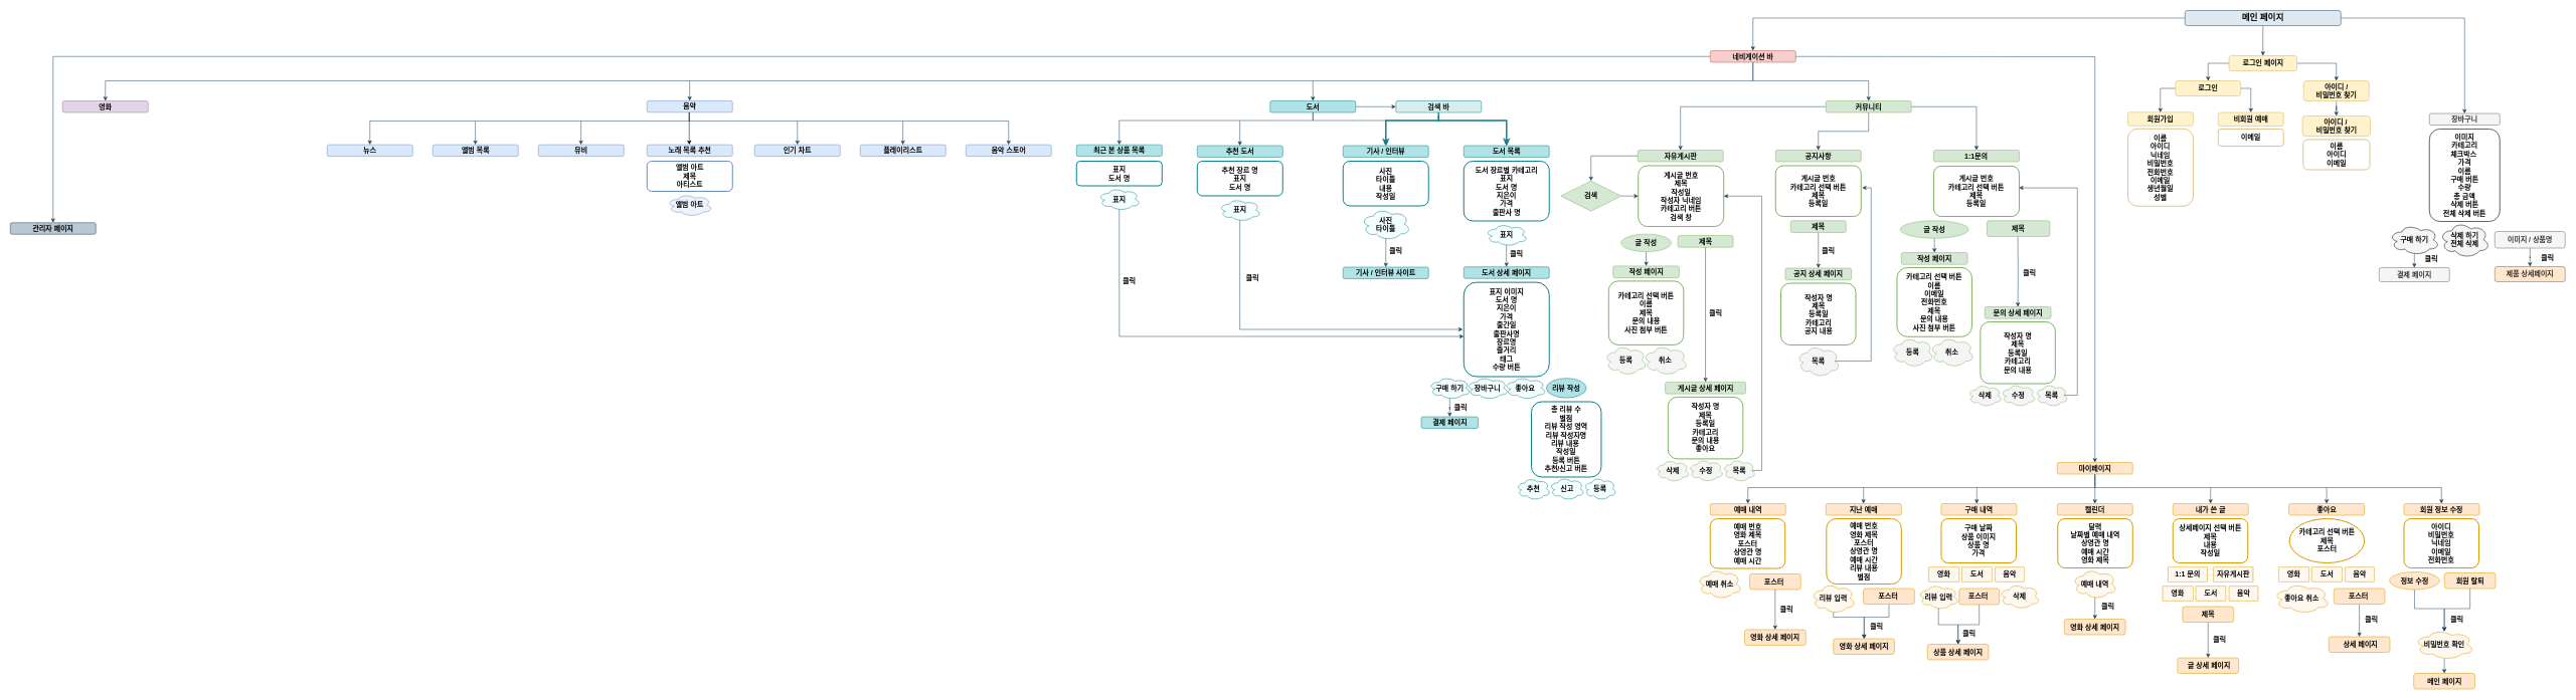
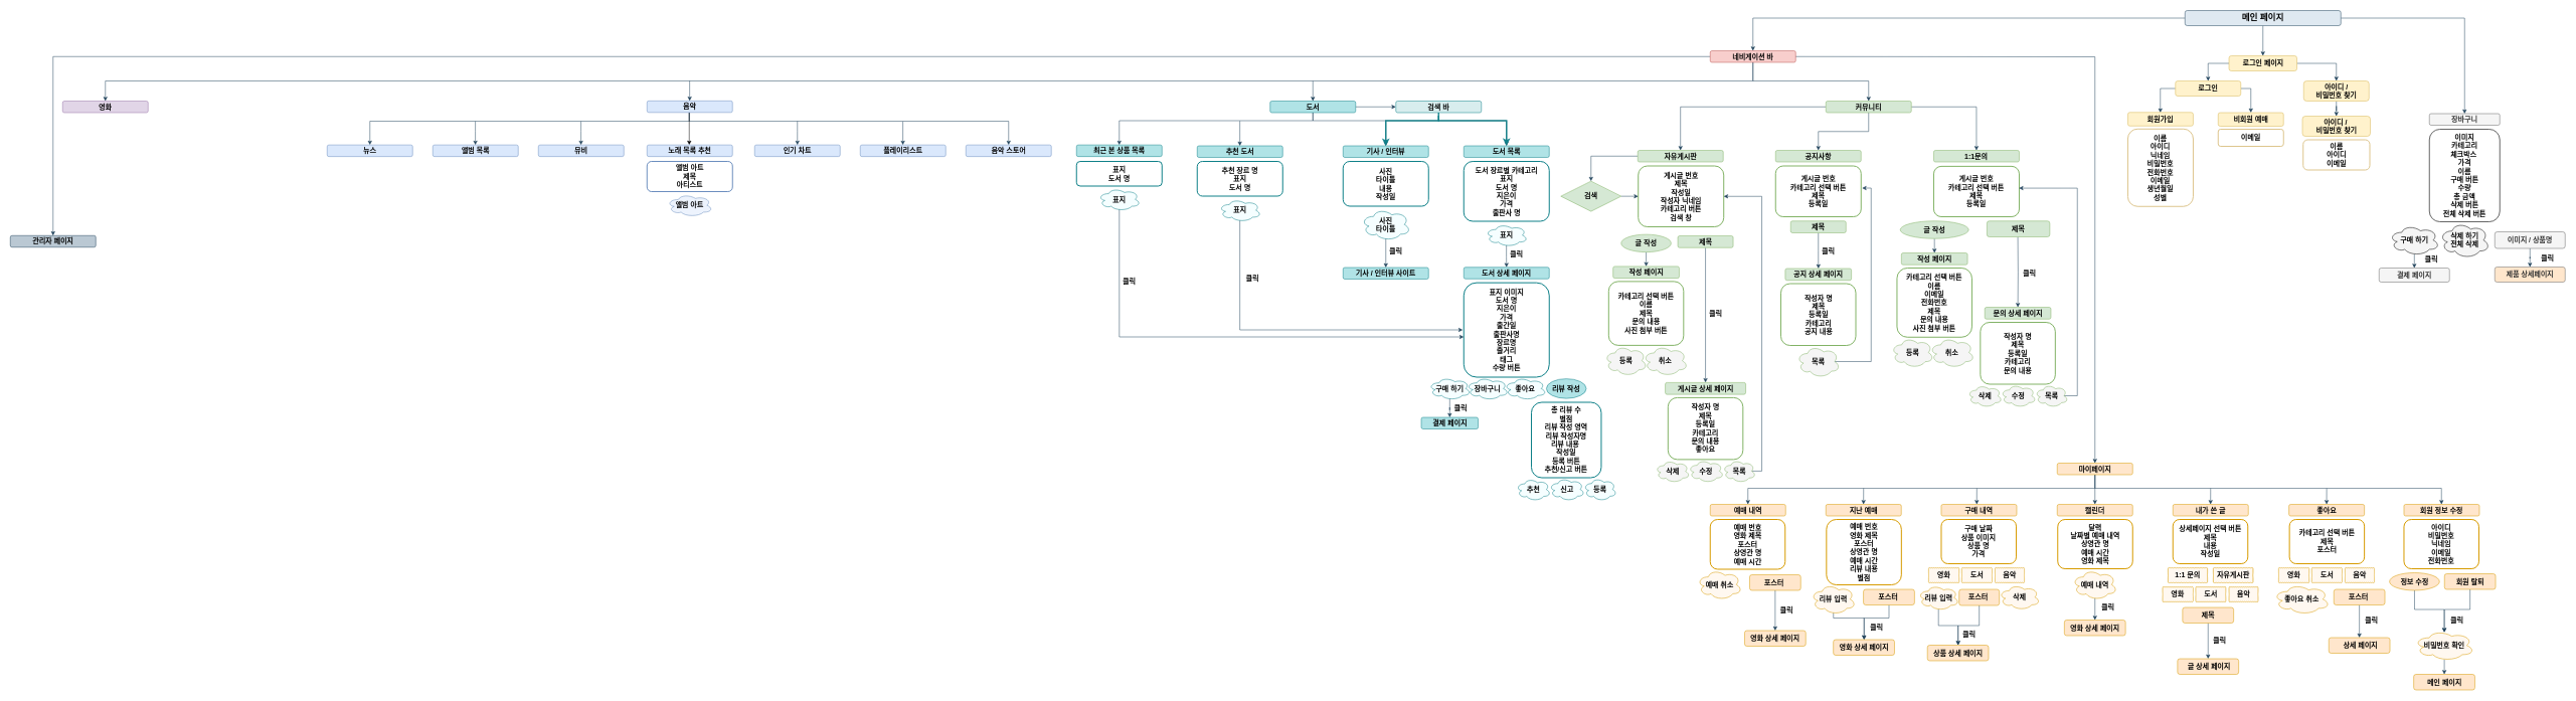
- <mxCell id="32" value="관리자 페이지" style="rounded=1;whiteSpace=wrap;html=1;fillColor=#bac8d3;strokeColor=#23445d;labelBackgroundColor=none;fontStyle=1;fontSize=14;" parent="1" vertex="1"><mxGeometry x="20" y="442.5" width="170" height="23" as="geometry" /></mxCell>
+ <mxCell id="32" value="관리자 페이지" style="rounded=1;whiteSpace=wrap;html=1;fillColor=#bac8d3;strokeColor=#23445d;labelBackgroundColor=none;fontStyle=1;fontSize=14;" parent="1" vertex="1"><mxGeometry x="20" y="467.5" width="170" height="23" as="geometry" /></mxCell>
- <mxCell id="154" value="&lt;span id=&quot;docs-internal-guid-21f7aed0-7fff-f2a8-6124-d57b1509e031&quot; style=&quot;font-size: 14px;&quot;&gt;&lt;b&gt;&lt;h4 style=&quot;line-height: 1.2; margin-top: 0pt; margin-bottom: 0pt; font-size: 14px;&quot;&gt;카테고리 선택 버튼&lt;/h4&gt;&lt;div&gt;제목&lt;/div&gt;&lt;div&gt;포스터&lt;/div&gt;&lt;/b&gt;&lt;/span&gt;" style="ellipse;whiteSpace=wrap;html=1;strokeWidth=2;strokeColor=#d79b00;fontSize=14;" vertex="1" parent="1"><mxGeometry x="4551.75" y="1032" width="149" height="88" as="geometry" /></mxCell>
+ <mxCell id="154" value="&lt;span id=&quot;docs-internal-guid-21f7aed0-7fff-f2a8-6124-d57b1509e031&quot; style=&quot;font-size: 14px;&quot;&gt;&lt;b&gt;&lt;h4 style=&quot;line-height: 1.2; margin-top: 0pt; margin-bottom: 0pt; font-size: 14px;&quot;&gt;카테고리 선택 버튼&lt;/h4&gt;&lt;div&gt;제목&lt;/div&gt;&lt;div&gt;포스터&lt;/div&gt;&lt;/b&gt;&lt;/span&gt;" style="rounded=1;whiteSpace=wrap;html=1;strokeWidth=2;strokeColor=#d79b00;fontSize=14;" vertex="1" parent="1"><mxGeometry x="4551.75" y="1032" width="149" height="88" as="geometry" /></mxCell>
